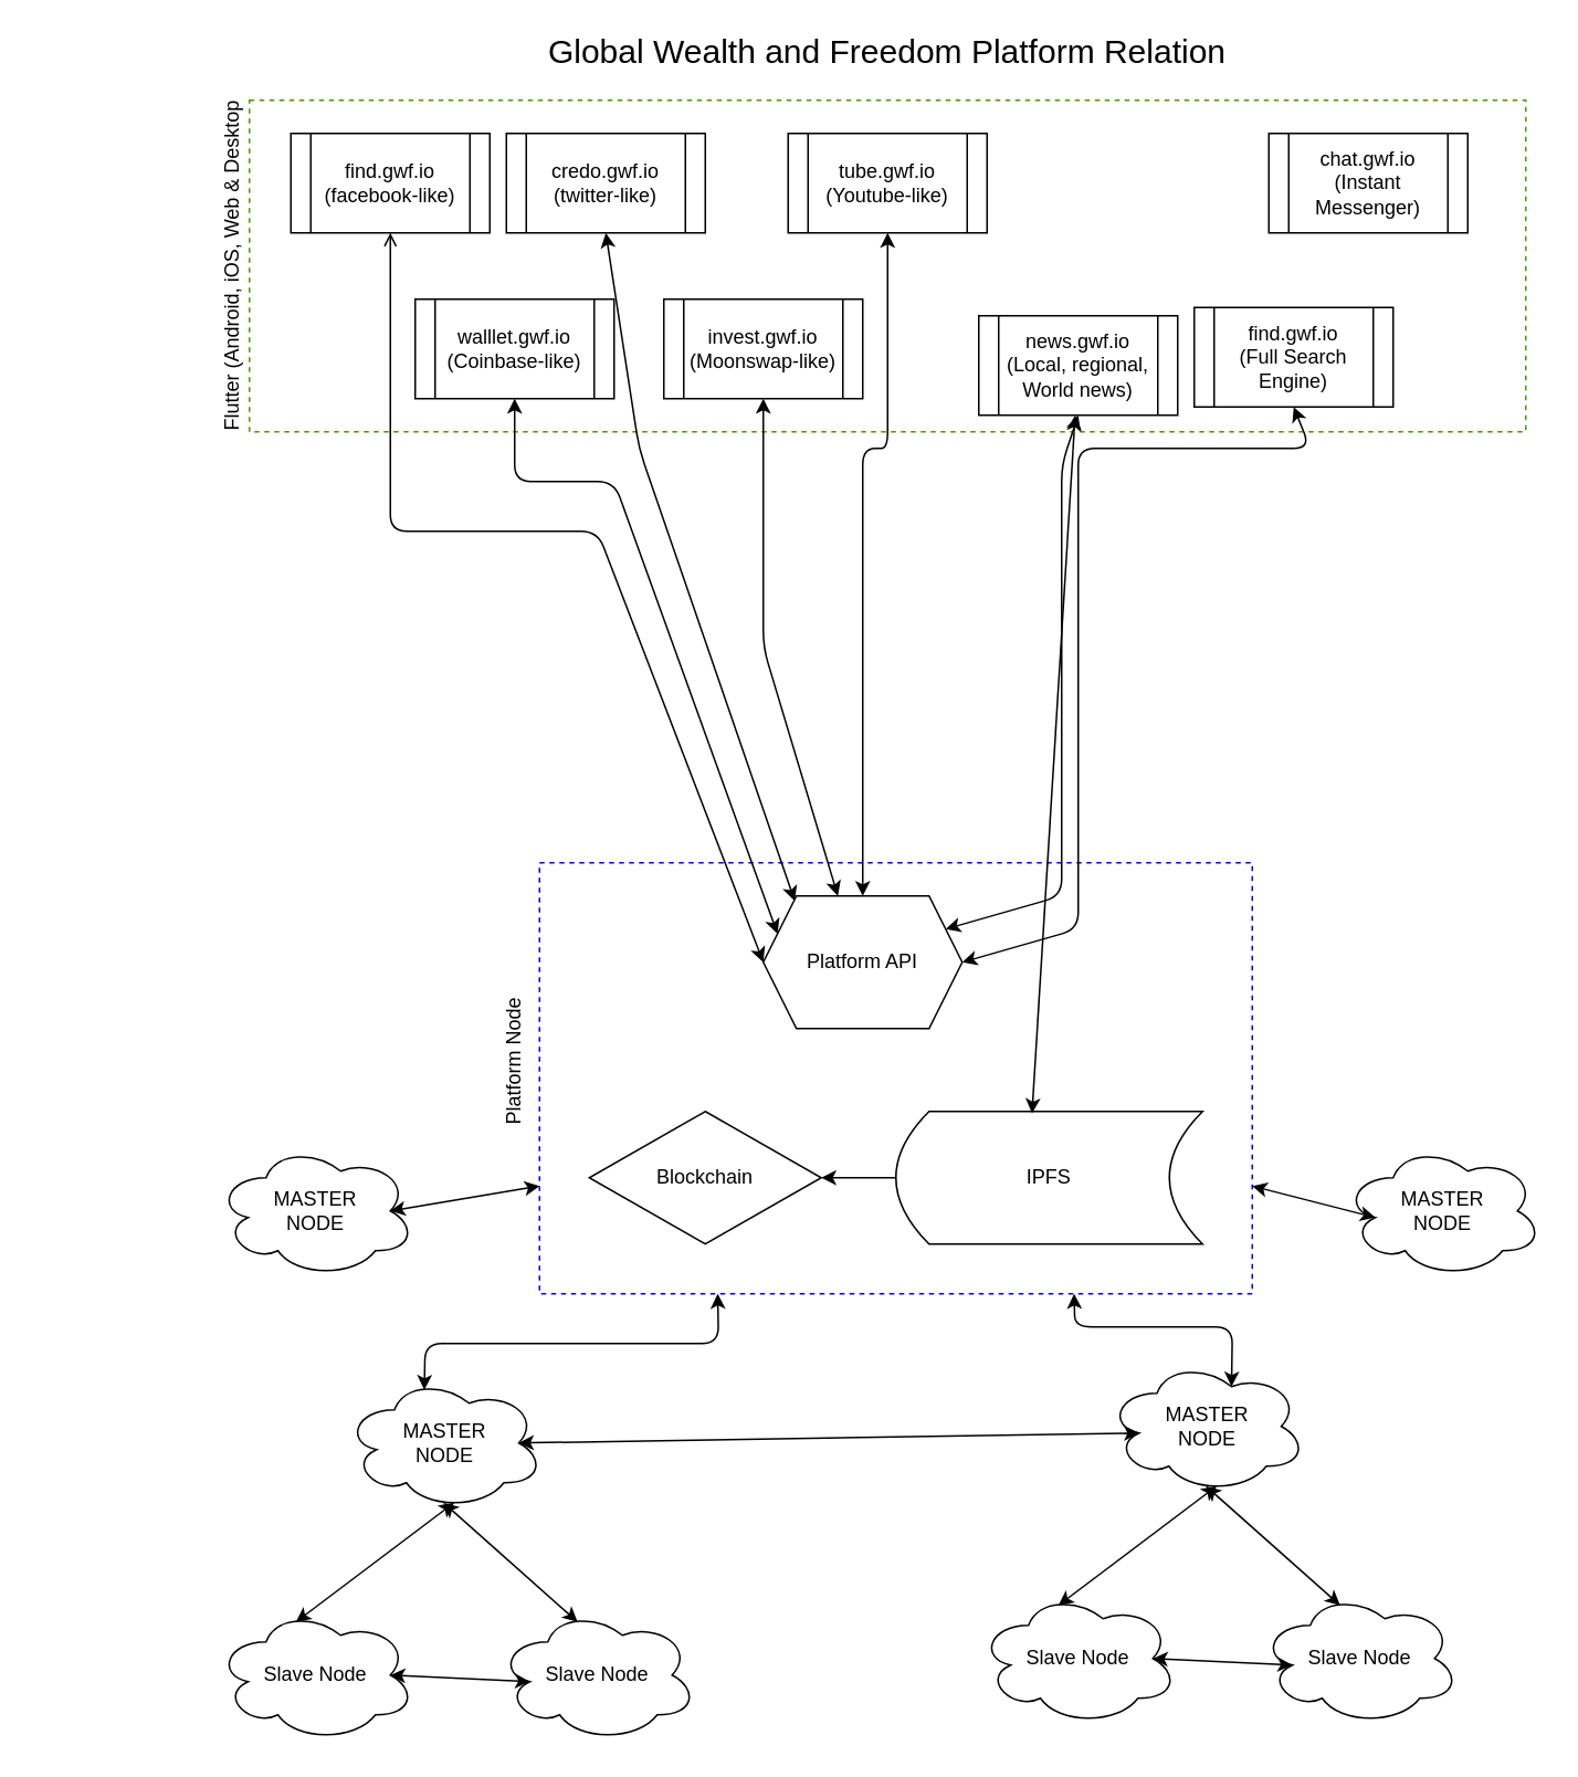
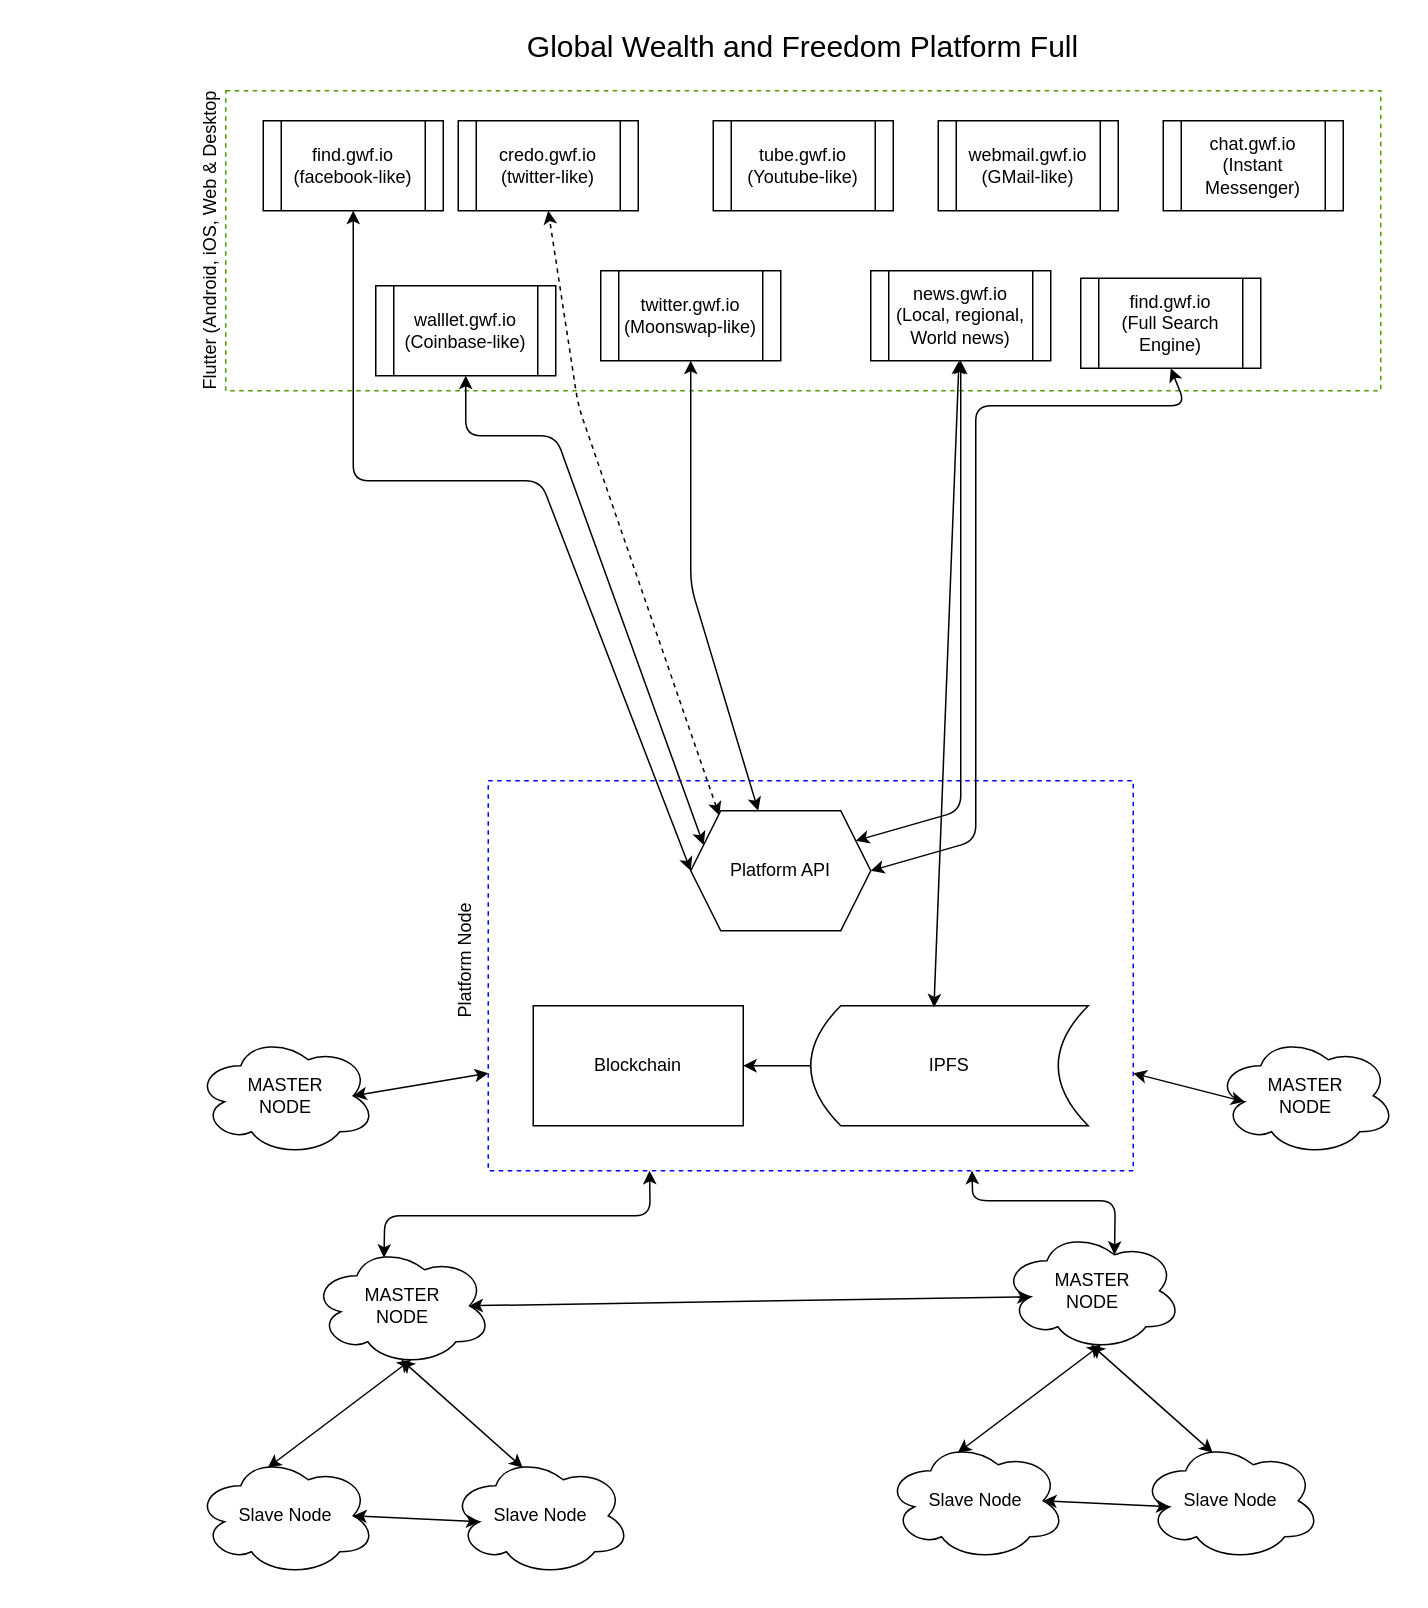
- <mxCell id="50" value="Global Wealth and Freedom Platform Relation" style="text;html=1;strokeColor=none;fillColor=none;align=center;verticalAlign=middle;whiteSpace=wrap;rounded=0;fontSize=20;" vertex="1" parent="1"><mxGeometry x="310" y="20" width="450" height="20" as="geometry" /></mxCell>
+ <mxCell id="50" value="Global Wealth and Freedom Platform Full" style="text;html=1;strokeColor=none;fillColor=none;align=center;verticalAlign=middle;whiteSpace=wrap;rounded=0;fontSize=20;" vertex="1" parent="1"><mxGeometry x="310" y="20" width="450" height="20" as="geometry" /></mxCell>
+ <mxCell id="15" value="webmail.gwf.io&lt;br&gt;(GMail-like)" style="shape=process;whiteSpace=wrap;html=1;backgroundOutline=1;" vertex="1" parent="10"><mxGeometry x="500" y="40" width="120" height="60" as="geometry" /></mxCell>
- <mxCell id="16" value="chat.gwf.io&lt;br&gt;(Instant Messenger)" style="shape=process;whiteSpace=wrap;html=1;backgroundOutline=1;" vertex="1" parent="10"><mxGeometry x="640" y="40" width="120" height="60" as="geometry" /></mxCell>
+ <mxCell id="16" value="chat.gwf.io&lt;br&gt;(Instant Messenger)" style="shape=process;whiteSpace=wrap;html=1;backgroundOutline=1;" vertex="1" parent="10"><mxGeometry x="650" y="40" width="120" height="60" as="geometry" /></mxCell>
- <mxCell id="22" value="" style="endArrow=open;startArrow=classic;html=1;entryX=0.5;entryY=1;entryDx=0;entryDy=0;exitX=0;exitY=0.5;exitDx=0;exitDy=0;" edge="1" parent="1" source="6" target="12"><mxGeometry width="50" height="50" relative="1" as="geometry"><mxPoint x="235" y="310" as="sourcePoint" /><mxPoint x="460" y="280" as="targetPoint" /><Array as="points"><mxPoint x="360" y="320" /><mxPoint x="235" y="320" /></Array></mxGeometry></mxCell>
+ <mxCell id="22" value="" style="endArrow=classic;startArrow=classic;html=1;entryX=0.5;entryY=1;entryDx=0;entryDy=0;exitX=0;exitY=0.5;exitDx=0;exitDy=0;" edge="1" parent="1" source="6" target="12"><mxGeometry width="50" height="50" relative="1" as="geometry"><mxPoint x="235" y="310" as="sourcePoint" /><mxPoint x="460" y="280" as="targetPoint" /><Array as="points"><mxPoint x="360" y="320" /><mxPoint x="235" y="320" /></Array></mxGeometry></mxCell>
- <mxCell id="17" value="walllet.gwf.io&lt;br&gt;(Coinbase-like)" style="shape=process;whiteSpace=wrap;html=1;backgroundOutline=1;" vertex="1" parent="10"><mxGeometry x="125.0" y="140" width="120" height="60" as="geometry" /></mxCell>
+ <mxCell id="17" value="walllet.gwf.io&lt;br&gt;(Coinbase-like)" style="shape=process;whiteSpace=wrap;html=1;backgroundOutline=1;" vertex="1" parent="10"><mxGeometry x="125.0" y="150" width="120" height="60" as="geometry" /></mxCell>
- <mxCell id="18" value="invest.gwf.io&lt;br&gt;(Moonswap-like)" style="shape=process;whiteSpace=wrap;html=1;backgroundOutline=1;" vertex="1" parent="10"><mxGeometry x="275" y="140" width="120" height="60" as="geometry" /></mxCell>
+ <mxCell id="18" value="twitter.gwf.io&lt;br&gt;(Moonswap-like)" style="shape=process;whiteSpace=wrap;html=1;backgroundOutline=1;" vertex="1" parent="10"><mxGeometry x="275" y="140" width="120" height="60" as="geometry" /></mxCell>
- <mxCell id="20" value="news.gwf.io&lt;br&gt;(Local, regional, World news)" style="shape=process;whiteSpace=wrap;html=1;backgroundOutline=1;" vertex="1" parent="10"><mxGeometry x="465" y="150" width="120" height="60" as="geometry" /></mxCell>
+ <mxCell id="20" value="news.gwf.io&lt;br&gt;(Local, regional, World news)" style="shape=process;whiteSpace=wrap;html=1;backgroundOutline=1;" vertex="1" parent="10"><mxGeometry x="455" y="140" width="120" height="60" as="geometry" /></mxCell>
- <mxCell id="26" value="" style="endArrow=classic;startArrow=classic;html=1;entryX=0.5;entryY=1;entryDx=0;entryDy=0;exitX=0.5;exitY=0;exitDx=0;exitDy=0;" edge="1" parent="1" source="6" target="14"><mxGeometry width="50" height="50" relative="1" as="geometry"><mxPoint x="410" y="330" as="sourcePoint" /><mxPoint x="460" y="280" as="targetPoint" /><Array as="points"><mxPoint x="520" y="270" /><mxPoint x="535" y="270" /></Array></mxGeometry></mxCell>
- <mxCell id="24" value="" style="endArrow=classic;startArrow=classic;html=1;entryX=0.5;entryY=1;entryDx=0;entryDy=0;exitX=0.158;exitY=0.038;exitDx=0;exitDy=0;exitPerimeter=0;" edge="1" parent="1" source="6" target="13"><mxGeometry width="50" height="50" relative="1" as="geometry"><mxPoint x="410" y="330" as="sourcePoint" /><mxPoint x="460" y="280" as="targetPoint" /><Array as="points"><mxPoint x="385" y="270" /></Array></mxGeometry></mxCell>
+ <mxCell id="24" value="" style="endArrow=classic;startArrow=classic;html=1;entryX=0.5;entryY=1;entryDx=0;entryDy=0;exitX=0.158;exitY=0.038;exitDx=0;exitDy=0;exitPerimeter=0;dashed=1;" edge="1" parent="1" source="6" target="13"><mxGeometry width="50" height="50" relative="1" as="geometry"><mxPoint x="410" y="330" as="sourcePoint" /><mxPoint x="460" y="280" as="targetPoint" /><Array as="points"><mxPoint x="385" y="270" /></Array></mxGeometry></mxCell>
- <mxCell id="4" value="Blockchain" style="rhombus;whiteSpace=wrap;html=1;" vertex="1" parent="2"><mxGeometry x="55" y="150" width="140" height="80" as="geometry" /></mxCell>
+ <mxCell id="4" value="Blockchain" style="rounded=0;whiteSpace=wrap;html=1;" vertex="1" parent="2"><mxGeometry x="55" y="150" width="140" height="80" as="geometry" /></mxCell>
